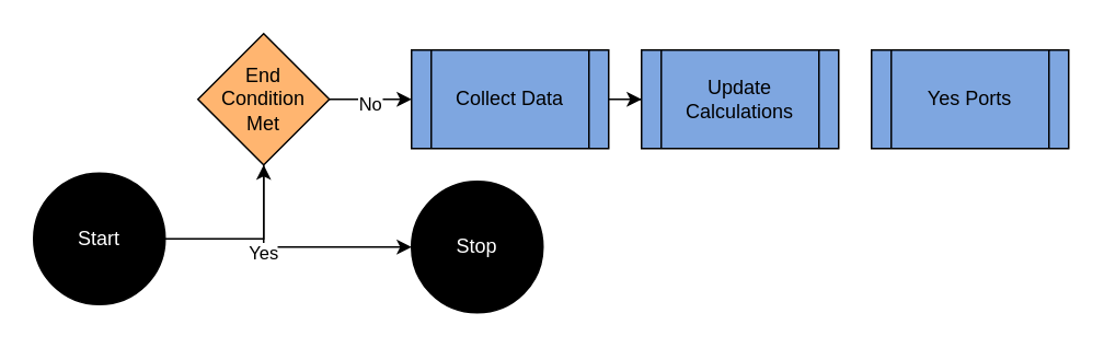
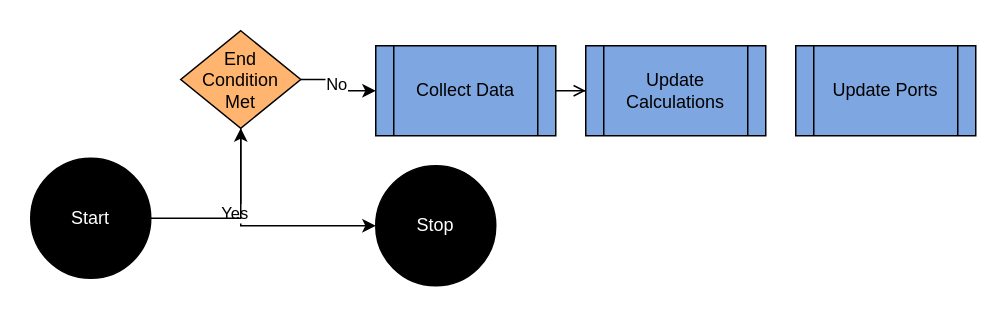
- <mxCell id="10" value="End&lt;br&gt;Condition&lt;br&gt;Met" style="rhombus;whiteSpace=wrap;html=1;fillColor=#FFB570;" vertex="1" parent="1"><mxGeometry x="120" y="20" width="80" height="80" as="geometry" /></mxCell>
+ <mxCell id="10" value="End&lt;br&gt;Condition&lt;br&gt;Met" style="rhombus;whiteSpace=wrap;html=1;fillColor=#FFB570;" vertex="1" parent="1"><mxGeometry x="120" y="20" width="80" height="65" as="geometry" /></mxCell>
- <mxCell id="2" value="" style="edgeStyle=orthogonalEdgeStyle;rounded=0;orthogonalLoop=1;jettySize=auto;html=1;" edge="1" parent="1" source="3" target="4"><mxGeometry relative="1" as="geometry" /></mxCell>
+ <mxCell id="2" value="" style="edgeStyle=orthogonalEdgeStyle;rounded=0;orthogonalLoop=1;jettySize=auto;html=1;endArrow=open;" edge="1" parent="1" source="3" target="4"><mxGeometry relative="1" as="geometry" /></mxCell>
- <mxCell id="5" value="Yes Ports" style="shape=process;whiteSpace=wrap;html=1;backgroundOutline=1;fillColor=#7EA6E0;" vertex="1" parent="1"><mxGeometry x="530" y="30" width="120" height="60" as="geometry" /></mxCell>
+ <mxCell id="5" value="Update Ports" style="shape=process;whiteSpace=wrap;html=1;backgroundOutline=1;fillColor=#7EA6E0;" vertex="1" parent="1"><mxGeometry x="530" y="30" width="120" height="60" as="geometry" /></mxCell>
